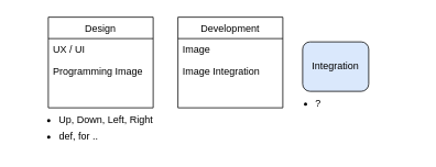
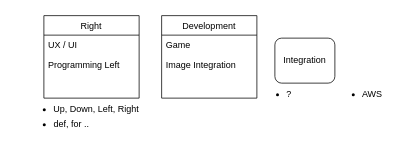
- <mxCell id="2" value="Design" style="swimlane;fontStyle=0;align=center;verticalAlign=top;childLayout=stackLayout;horizontal=1;startSize=26;horizontalStack=0;resizeParent=1;resizeLast=0;collapsible=1;marginBottom=0;rounded=0;shadow=0;strokeWidth=1;" parent="1" vertex="1"><mxGeometry x="58" y="20" width="127" height="110" as="geometry"><mxRectangle x="550" y="140" width="160" height="26" as="alternateBounds" /></mxGeometry></mxCell>
+ <mxCell id="2" value="Right" style="swimlane;fontStyle=0;align=center;verticalAlign=top;childLayout=stackLayout;horizontal=1;startSize=26;horizontalStack=0;resizeParent=1;resizeLast=0;collapsible=1;marginBottom=0;rounded=0;shadow=0;strokeWidth=1;" parent="1" vertex="1"><mxGeometry x="58" y="20" width="127" height="110" as="geometry"><mxRectangle x="550" y="140" width="160" height="26" as="alternateBounds" /></mxGeometry></mxCell>
- <mxCell id="6" value="Image" style="text;align=left;verticalAlign=top;spacingLeft=4;spacingRight=4;overflow=hidden;rotatable=0;points=[[0,0.5],[1,0.5]];portConstraint=eastwest;" vertex="1" parent="5"><mxGeometry y="26" width="127" height="26" as="geometry" /></mxCell>
+ <mxCell id="6" value="Game" style="text;align=left;verticalAlign=top;spacingLeft=4;spacingRight=4;overflow=hidden;rotatable=0;points=[[0,0.5],[1,0.5]];portConstraint=eastwest;" vertex="1" parent="5"><mxGeometry y="26" width="127" height="26" as="geometry" /></mxCell>
- <mxCell id="8" value="Integration" style="rounded=1;whiteSpace=wrap;html=1;fillColor=#dae8fc;" vertex="1" parent="1"><mxGeometry x="366" y="50" width="80" height="60" as="geometry" /></mxCell>
+ <mxCell id="8" value="Integration" style="rounded=1;whiteSpace=wrap;html=1;" vertex="1" parent="1"><mxGeometry x="366" y="50" width="80" height="60" as="geometry" /></mxCell>
- <mxCell id="4" value="Programming Image" style="text;align=left;verticalAlign=top;spacingLeft=4;spacingRight=4;overflow=hidden;rotatable=0;points=[[0,0.5],[1,0.5]];portConstraint=eastwest;" vertex="1" parent="2"><mxGeometry y="52" width="127" height="26" as="geometry" /></mxCell>
+ <mxCell id="4" value="Programming Left" style="text;align=left;verticalAlign=top;spacingLeft=4;spacingRight=4;overflow=hidden;rotatable=0;points=[[0,0.5],[1,0.5]];portConstraint=eastwest;" vertex="1" parent="2"><mxGeometry y="52" width="127" height="26" as="geometry" /></mxCell>
+ <mxCell id="9" value="&lt;ul&gt;&lt;li&gt;AWS&lt;/li&gt;&lt;/ul&gt;" style="text;html=1;strokeColor=none;fillColor=none;align=center;verticalAlign=middle;whiteSpace=wrap;rounded=0;" vertex="1" parent="1"><mxGeometry x="446" y="110" width="60" height="30" as="geometry" /></mxCell>
